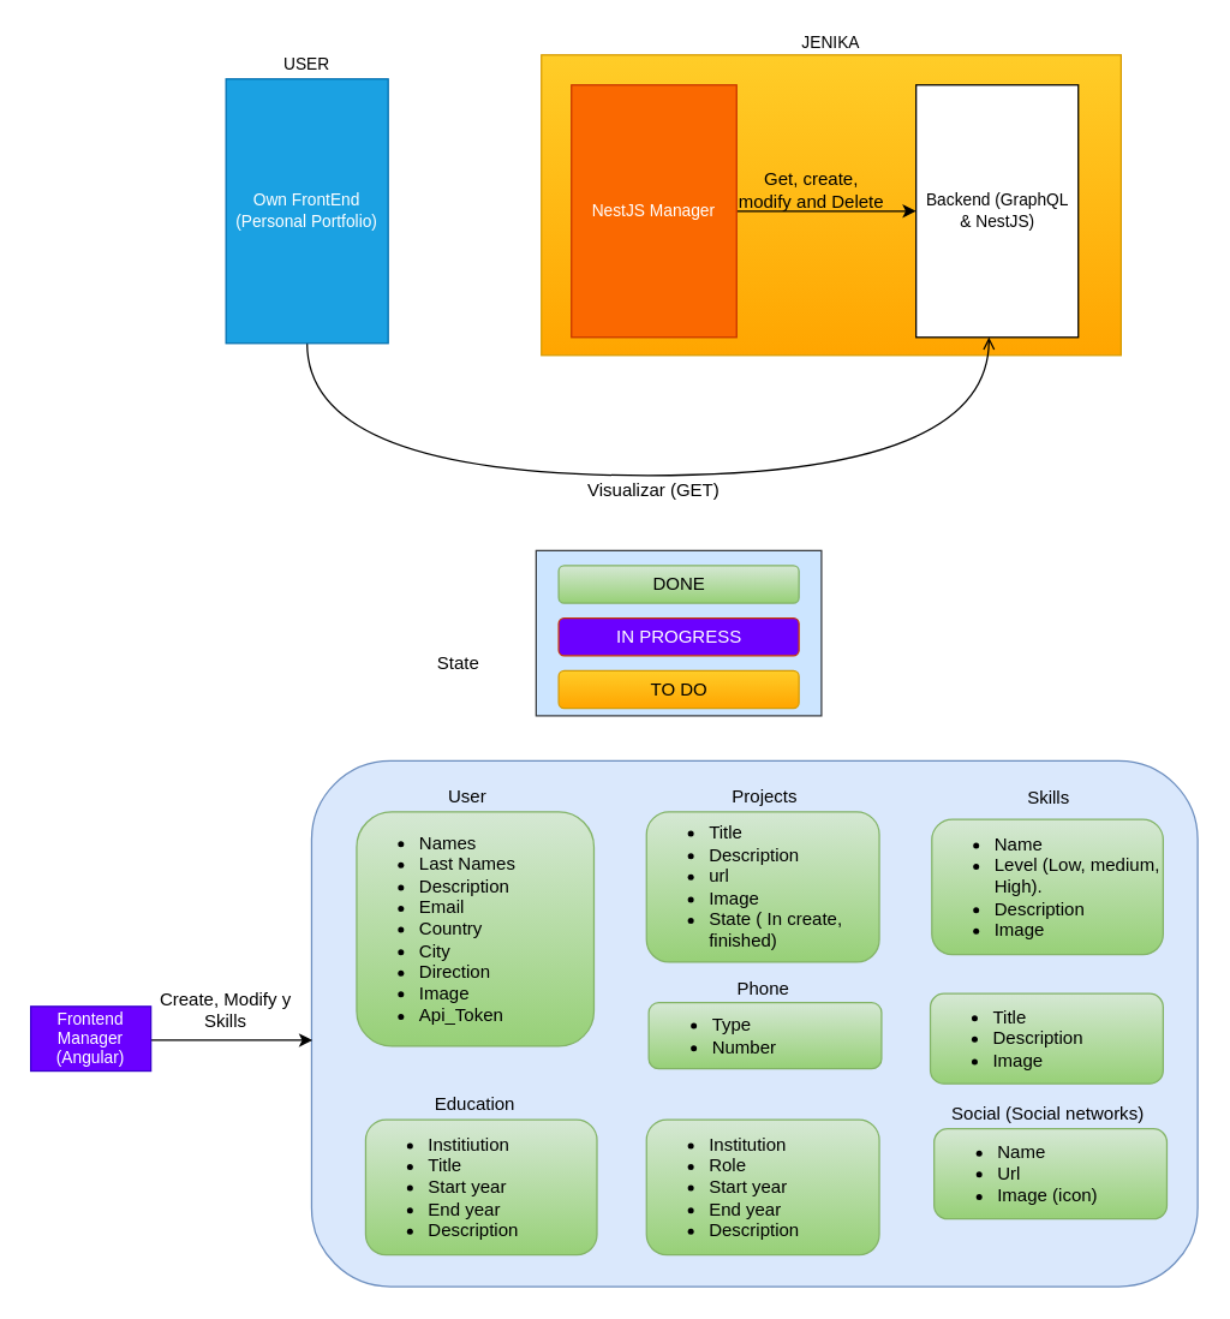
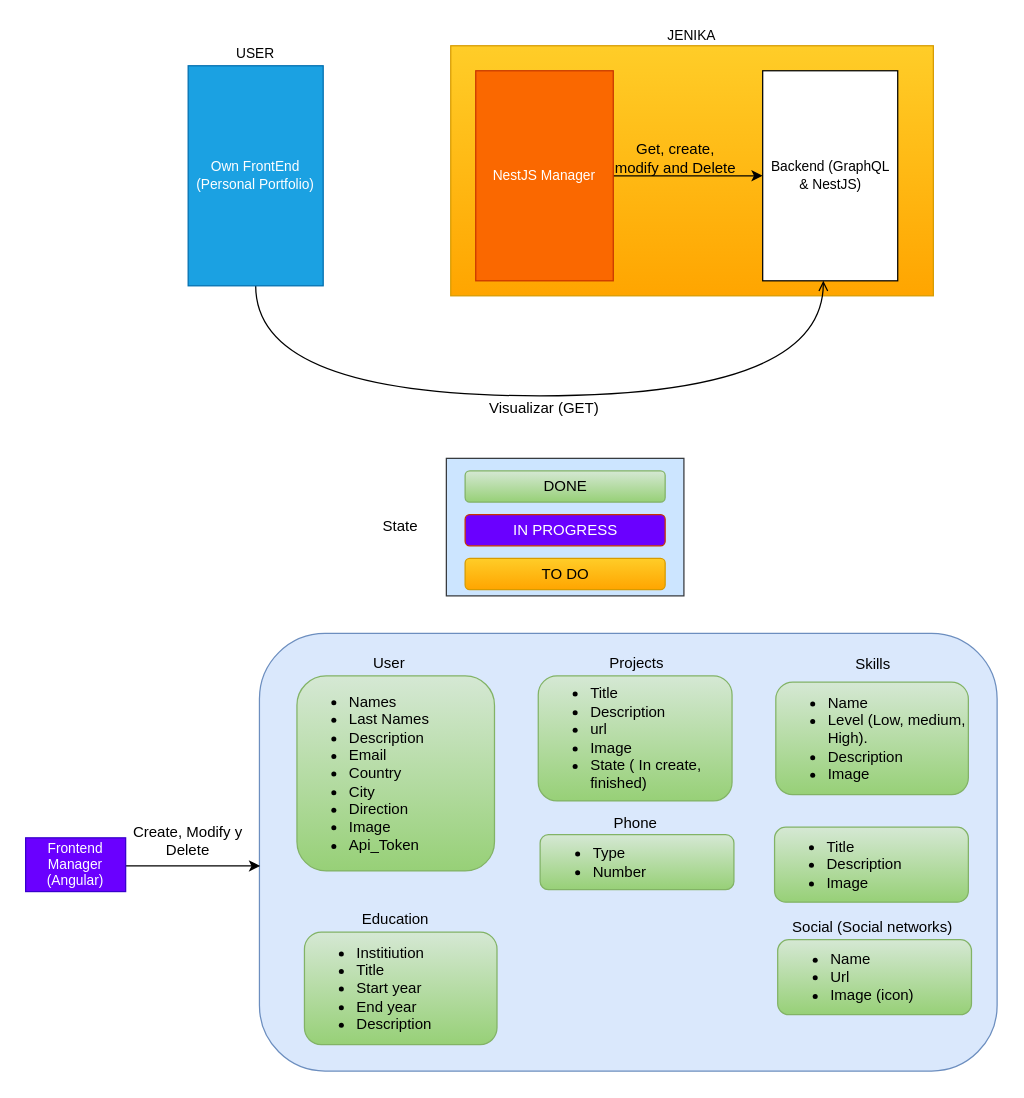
- <mxCell id="14" value="State" style="text;html=1;strokeColor=none;fillColor=none;align=center;verticalAlign=middle;whiteSpace=wrap;rounded=0;" parent="1" vertex="1"><mxGeometry x="285" y="431" width="40" height="20" as="geometry" /></mxCell>
+ <mxCell id="14" value="State" style="text;html=1;strokeColor=none;fillColor=none;align=center;verticalAlign=middle;whiteSpace=wrap;rounded=0;" parent="1" vertex="1"><mxGeometry x="300" y="411" width="40" height="20" as="geometry" /></mxCell>
- <mxCell id="30" value="Create, Modify y Skills" style="text;html=1;strokeColor=none;fillColor=none;align=center;verticalAlign=middle;whiteSpace=wrap;rounded=0;" parent="1" vertex="1"><mxGeometry x="100" y="662" width="100" height="20" as="geometry" /></mxCell>
+ <mxCell id="30" value="Create, Modify y Delete" style="text;html=1;strokeColor=none;fillColor=none;align=center;verticalAlign=middle;whiteSpace=wrap;rounded=0;" parent="1" vertex="1"><mxGeometry x="100" y="662" width="100" height="20" as="geometry" /></mxCell>
- <mxCell id="29" value="&lt;ul&gt;&lt;li&gt;Institution&lt;/li&gt;&lt;li&gt;Role&lt;/li&gt;&lt;li&gt;Start year&lt;/li&gt;&lt;li&gt;End year&lt;/li&gt;&lt;li&gt;Description&lt;/li&gt;&lt;/ul&gt;" style="rounded=1;whiteSpace=wrap;html=1;fillColor=#d5e8d4;align=left;gradientColor=#97d077;strokeColor=#82b366;" parent="1" vertex="1"><mxGeometry x="430" y="745" width="155" height="90" as="geometry" /></mxCell>
